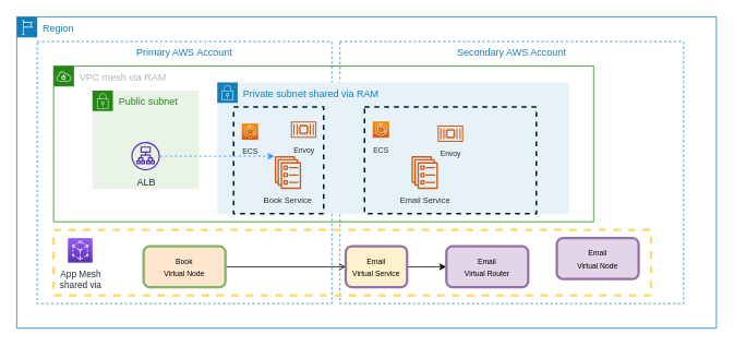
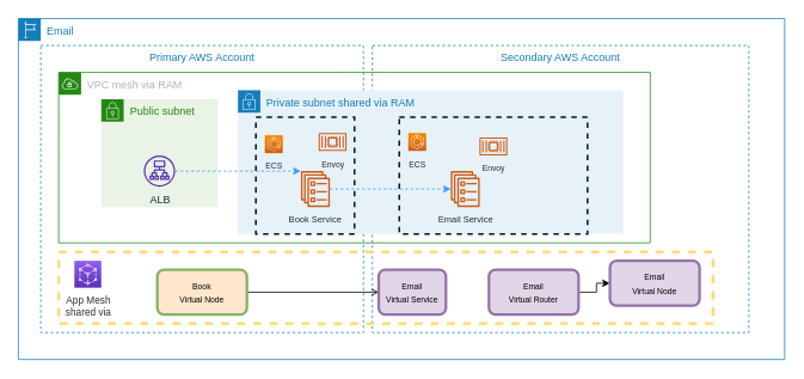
- <mxCell id="2" value="Region" style="points=[[0,0],[0.25,0],[0.5,0],[0.75,0],[1,0],[1,0.25],[1,0.5],[1,0.75],[1,1],[0.75,1],[0.5,1],[0.25,1],[0,1],[0,0.75],[0,0.5],[0,0.25]];outlineConnect=0;gradientColor=none;html=1;whiteSpace=wrap;fontSize=12;fontStyle=0;shape=mxgraph.aws4.group;grIcon=mxgraph.aws4.group_region;strokeColor=#147EBA;fillColor=none;verticalAlign=top;align=left;spacingLeft=30;fontColor=#147EBA;dashed=0;" parent="1" vertex="1"><mxGeometry x="20" y="20" width="855" height="380" as="geometry" /></mxCell>
+ <mxCell id="2" value="Email" style="points=[[0,0],[0.25,0],[0.5,0],[0.75,0],[1,0],[1,0.25],[1,0.5],[1,0.75],[1,1],[0.75,1],[0.5,1],[0.25,1],[0,1],[0,0.75],[0,0.5],[0,0.25]];outlineConnect=0;gradientColor=none;html=1;whiteSpace=wrap;fontSize=12;fontStyle=0;shape=mxgraph.aws4.group;grIcon=mxgraph.aws4.group_region;strokeColor=#147EBA;fillColor=none;verticalAlign=top;align=left;spacingLeft=30;fontColor=#147EBA;dashed=0;" parent="1" vertex="1"><mxGeometry x="20" y="20" width="855" height="380" as="geometry" /></mxCell>
+ <mxCell id="13" value="" style="edgeStyle=orthogonalEdgeStyle;rounded=0;orthogonalLoop=1;jettySize=auto;html=1;fontColor=#6666FF;strokeColor=#3399FF;dashed=1;" parent="1" source="14" target="15" edge="1"><mxGeometry relative="1" as="geometry" /></mxCell>
- <mxCell id="20" value="&lt;font style=&quot;font-size: 9px&quot;&gt;Email&lt;br&gt;Virtual Service&lt;/font&gt;" style="rounded=1;whiteSpace=wrap;html=1;strokeColor=#9673a6;strokeWidth=3;fillColor=#fff2cc;" parent="1" vertex="1"><mxGeometry x="422" y="300" width="75" height="50" as="geometry" /></mxCell>
+ <mxCell id="20" value="&lt;font style=&quot;font-size: 9px&quot;&gt;Email&lt;br&gt;Virtual Service&lt;/font&gt;" style="rounded=1;whiteSpace=wrap;html=1;strokeColor=#9673a6;strokeWidth=3;fillColor=#e1d5e7;" parent="1" vertex="1"><mxGeometry x="422" y="300" width="75" height="50" as="geometry" /></mxCell>
- <mxCell id="19" value="" style="edgeStyle=orthogonalEdgeStyle;rounded=0;orthogonalLoop=1;jettySize=auto;html=1;fontColor=#6666FF;" parent="1" source="20" target="22" edge="1"><mxGeometry relative="1" as="geometry" /></mxCell>
+ <mxCell id="21" value="" style="edgeStyle=orthogonalEdgeStyle;rounded=0;orthogonalLoop=1;jettySize=auto;html=1;fontColor=#6666FF;" parent="1" source="22" target="23" edge="1"><mxGeometry relative="1" as="geometry" /></mxCell>
